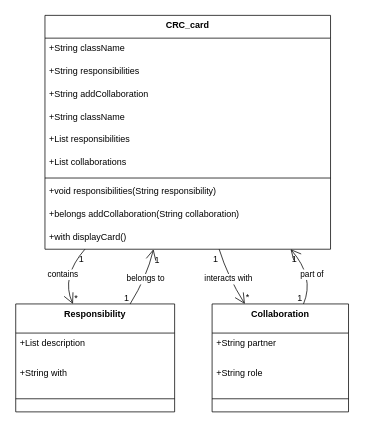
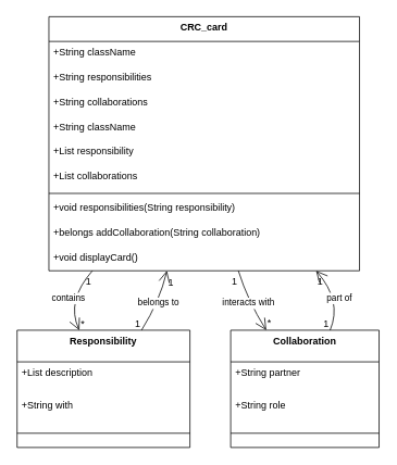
- <mxCell id="5" value="+String addCollaboration" style="text;strokeColor=none;fillColor=none;align=left;verticalAlign=top;spacingLeft=4;spacingRight=4;overflow=hidden;rotatable=0;points=[[0,0.5],[1,0.5]];portConstraint=eastwest;" vertex="1" parent="2"><mxGeometry y="91" width="381" height="30" as="geometry" /></mxCell>
+ <mxCell id="5" value="+String collaborations" style="text;strokeColor=none;fillColor=none;align=left;verticalAlign=top;spacingLeft=4;spacingRight=4;overflow=hidden;rotatable=0;points=[[0,0.5],[1,0.5]];portConstraint=eastwest;" vertex="1" parent="2"><mxGeometry y="91" width="381" height="30" as="geometry" /></mxCell>
- <mxCell id="7" value="+List responsibilities" style="text;strokeColor=none;fillColor=none;align=left;verticalAlign=top;spacingLeft=4;spacingRight=4;overflow=hidden;rotatable=0;points=[[0,0.5],[1,0.5]];portConstraint=eastwest;" vertex="1" parent="2"><mxGeometry y="152" width="381" height="30" as="geometry" /></mxCell>
+ <mxCell id="7" value="+List responsibility" style="text;strokeColor=none;fillColor=none;align=left;verticalAlign=top;spacingLeft=4;spacingRight=4;overflow=hidden;rotatable=0;points=[[0,0.5],[1,0.5]];portConstraint=eastwest;" vertex="1" parent="2"><mxGeometry y="152" width="381" height="30" as="geometry" /></mxCell>
- <mxCell id="12" value="+with displayCard()" style="text;strokeColor=none;fillColor=none;align=left;verticalAlign=top;spacingLeft=4;spacingRight=4;overflow=hidden;rotatable=0;points=[[0,0.5],[1,0.5]];portConstraint=eastwest;" vertex="1" parent="2"><mxGeometry y="282" width="381" height="30" as="geometry" /></mxCell>
+ <mxCell id="12" value="+void displayCard()" style="text;strokeColor=none;fillColor=none;align=left;verticalAlign=top;spacingLeft=4;spacingRight=4;overflow=hidden;rotatable=0;points=[[0,0.5],[1,0.5]];portConstraint=eastwest;" vertex="1" parent="2"><mxGeometry y="282" width="381" height="30" as="geometry" /></mxCell>
